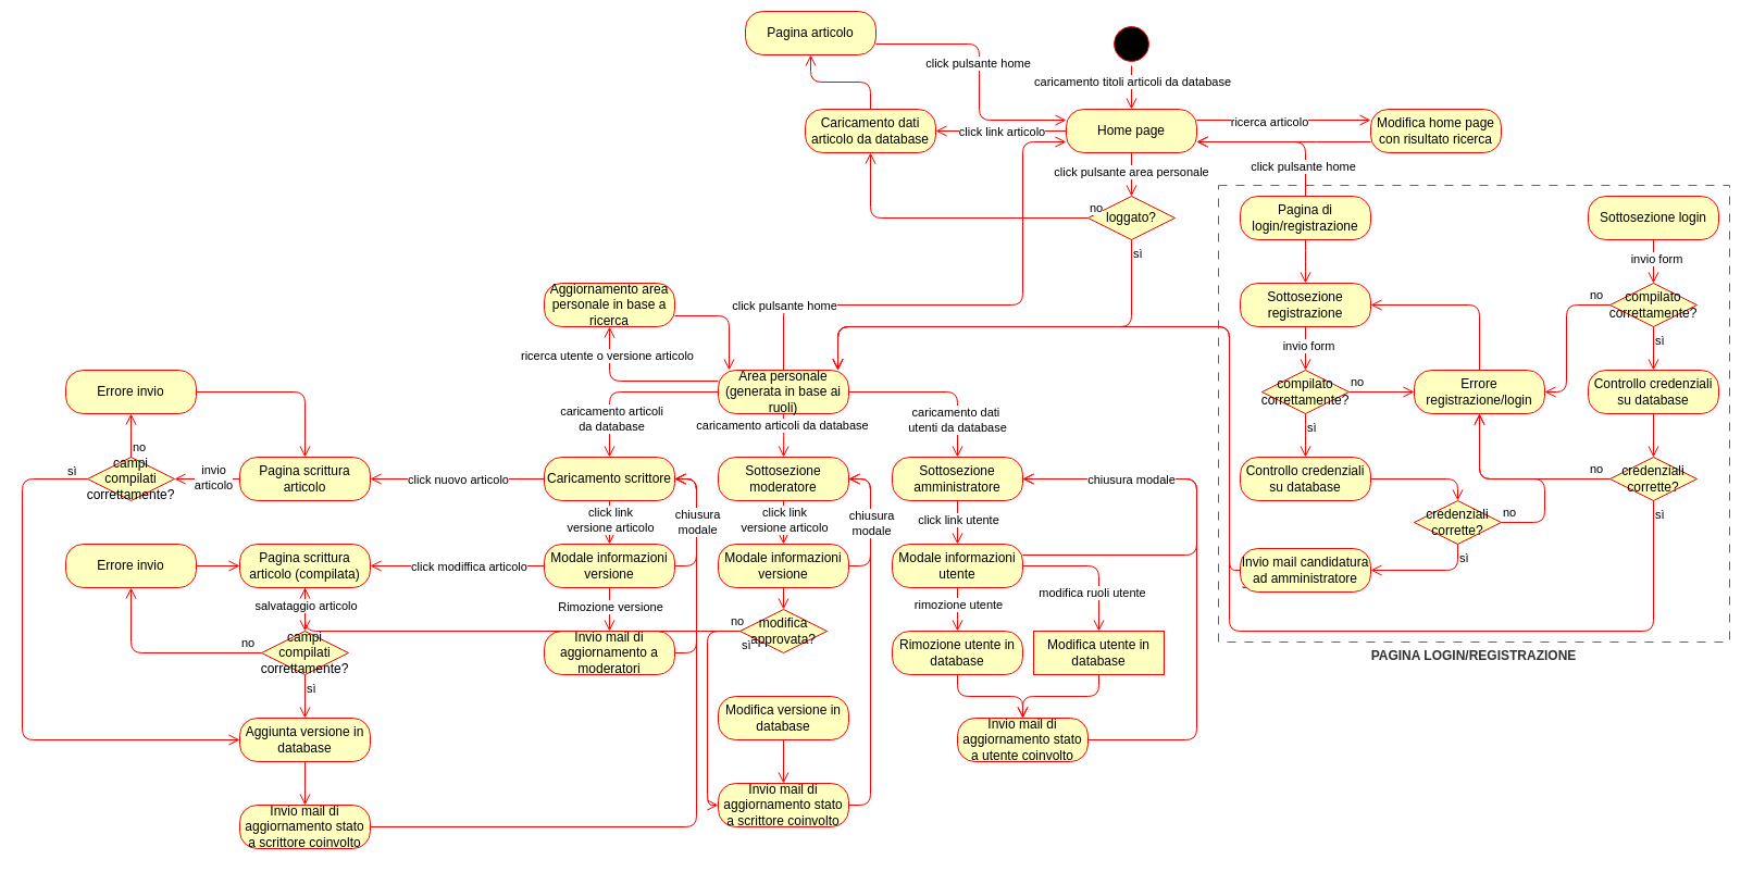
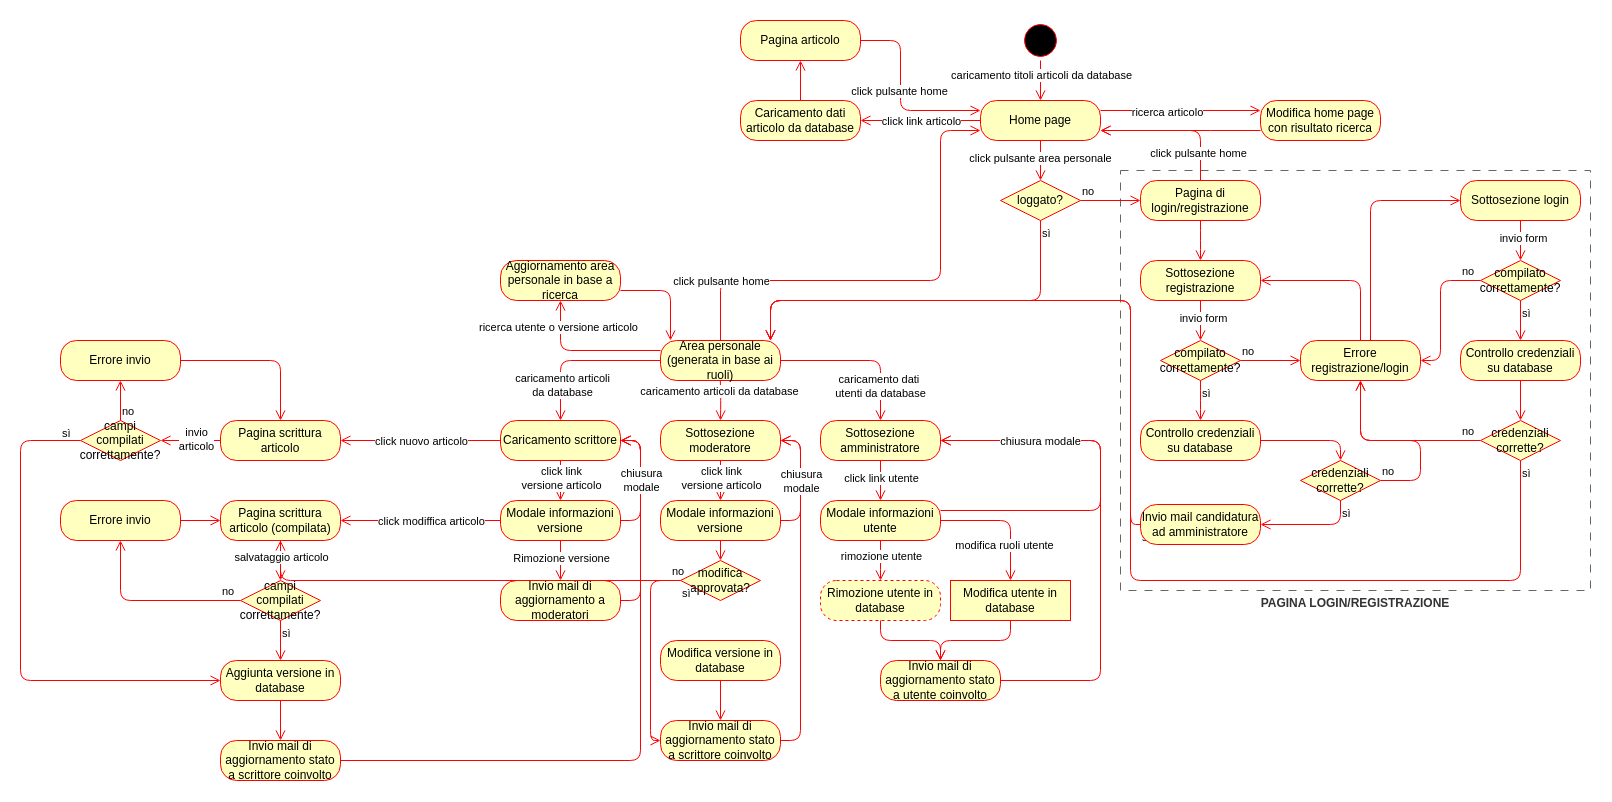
- <mxCell id="46" value="Pagina articolo" style="rounded=1;whiteSpace=wrap;html=1;arcSize=40;fontColor=#000000;fillColor=#ffffc0;strokeColor=#ff0000;" parent="1" vertex="1"><mxGeometry x="685" y="10" width="120" height="40" as="geometry" /></mxCell>
+ <mxCell id="46" value="Pagina articolo" style="rounded=1;whiteSpace=wrap;html=1;arcSize=40;fontColor=#000000;fillColor=#ffffc0;strokeColor=#ff0000;" parent="1" vertex="1"><mxGeometry x="740" y="20" width="120" height="40" as="geometry" /></mxCell>
- <mxCell id="10" value="no" style="edgeStyle=orthogonalEdgeStyle;html=1;align=left;verticalAlign=bottom;endArrow=open;endSize=8;strokeColor=#ff0000;" parent="1" source="9" target="43" edge="1"><mxGeometry x="-1" relative="1" as="geometry"><mxPoint x="1140" y="200" as="targetPoint" /></mxGeometry></mxCell>
+ <mxCell id="10" value="no" style="edgeStyle=orthogonalEdgeStyle;html=1;align=left;verticalAlign=bottom;endArrow=open;endSize=8;strokeColor=#ff0000;" parent="1" source="9" target="12" edge="1"><mxGeometry x="-1" relative="1" as="geometry"><mxPoint x="1140" y="200" as="targetPoint" /></mxGeometry></mxCell>
+ <mxCell id="39" value="" style="edgeStyle=orthogonalEdgeStyle;html=1;align=left;verticalAlign=bottom;endArrow=open;endSize=8;strokeColor=#ff0000;" parent="1" source="23" target="17" edge="1"><mxGeometry x="-1" relative="1" as="geometry"><mxPoint x="1270" y="290" as="targetPoint" /><mxPoint x="1370" y="350" as="sourcePoint" /><Array as="points"><mxPoint x="1370" y="200" /></Array></mxGeometry></mxCell>
- <mxCell id="73" value="Rimozione utente in database" style="rounded=1;whiteSpace=wrap;html=1;arcSize=40;fontColor=#000000;fillColor=#ffffc0;strokeColor=#ff0000;" parent="1" vertex="1"><mxGeometry x="820" y="580" width="120" height="40" as="geometry" /></mxCell>
+ <mxCell id="73" value="Rimozione utente in database" style="rounded=1;whiteSpace=wrap;html=1;arcSize=40;fontColor=#000000;fillColor=#ffffc0;strokeColor=#ff0000;dashed=1;" parent="1" vertex="1"><mxGeometry x="820" y="580" width="120" height="40" as="geometry" /></mxCell>
